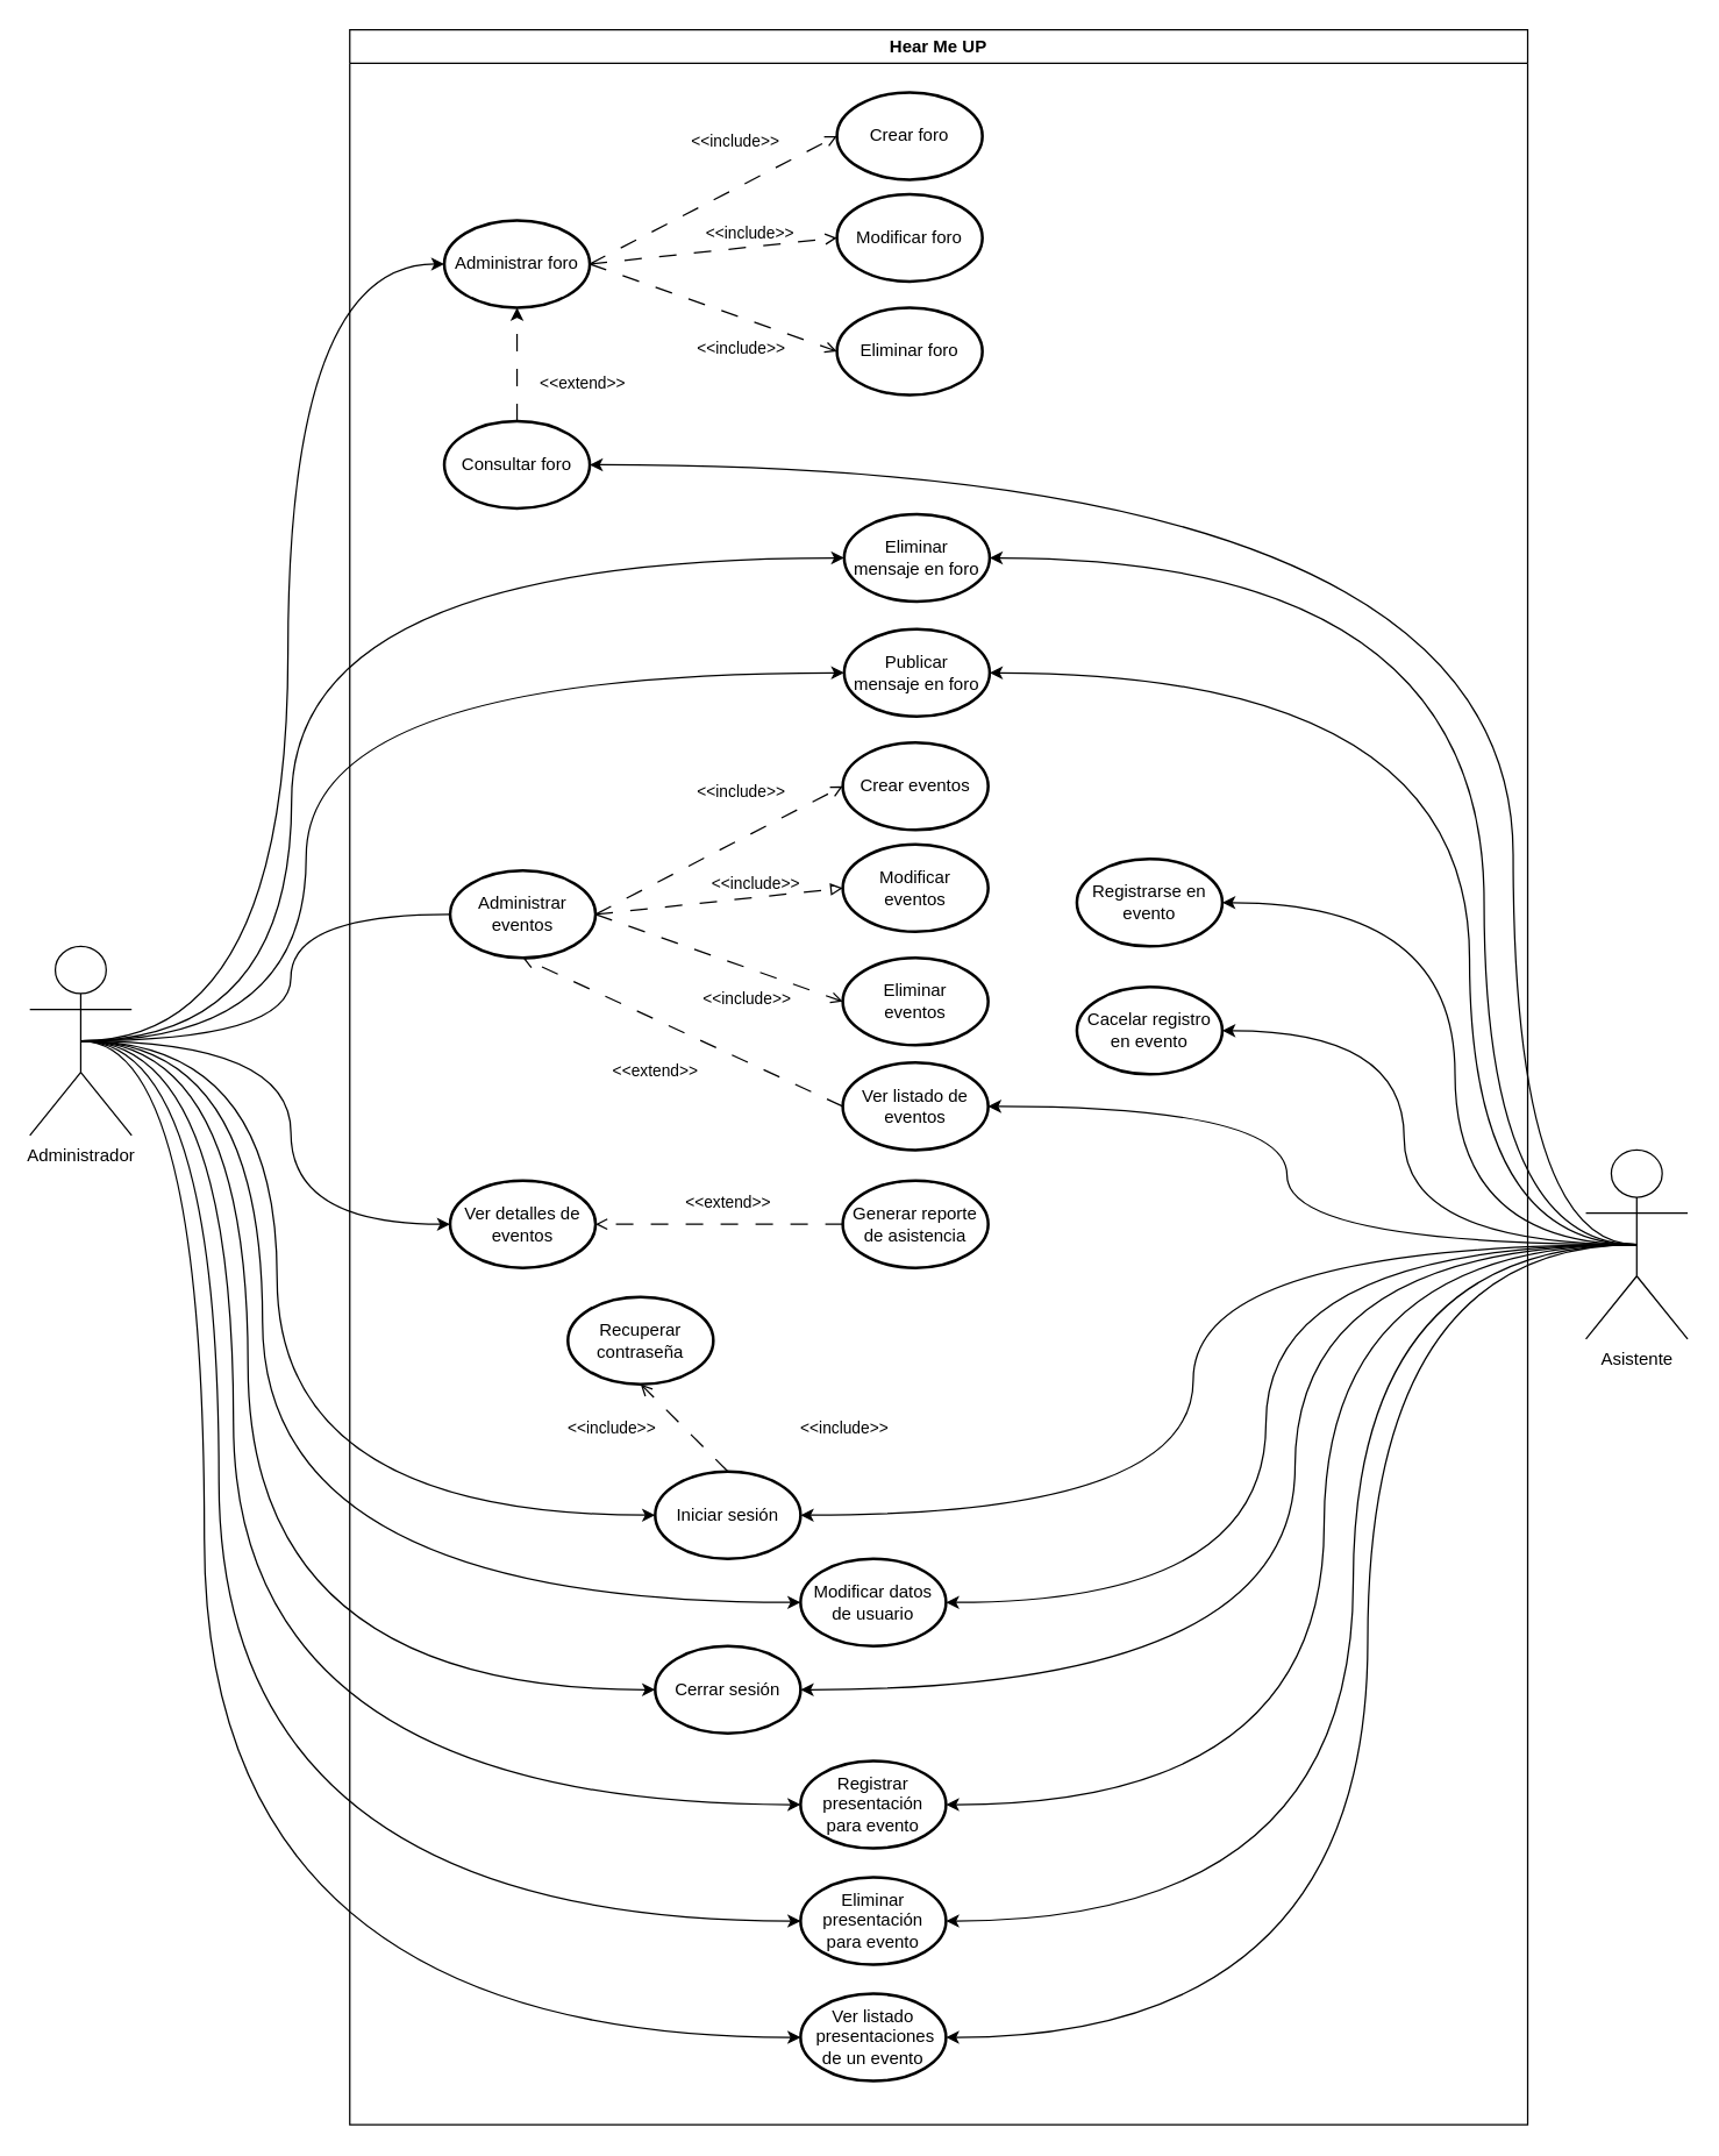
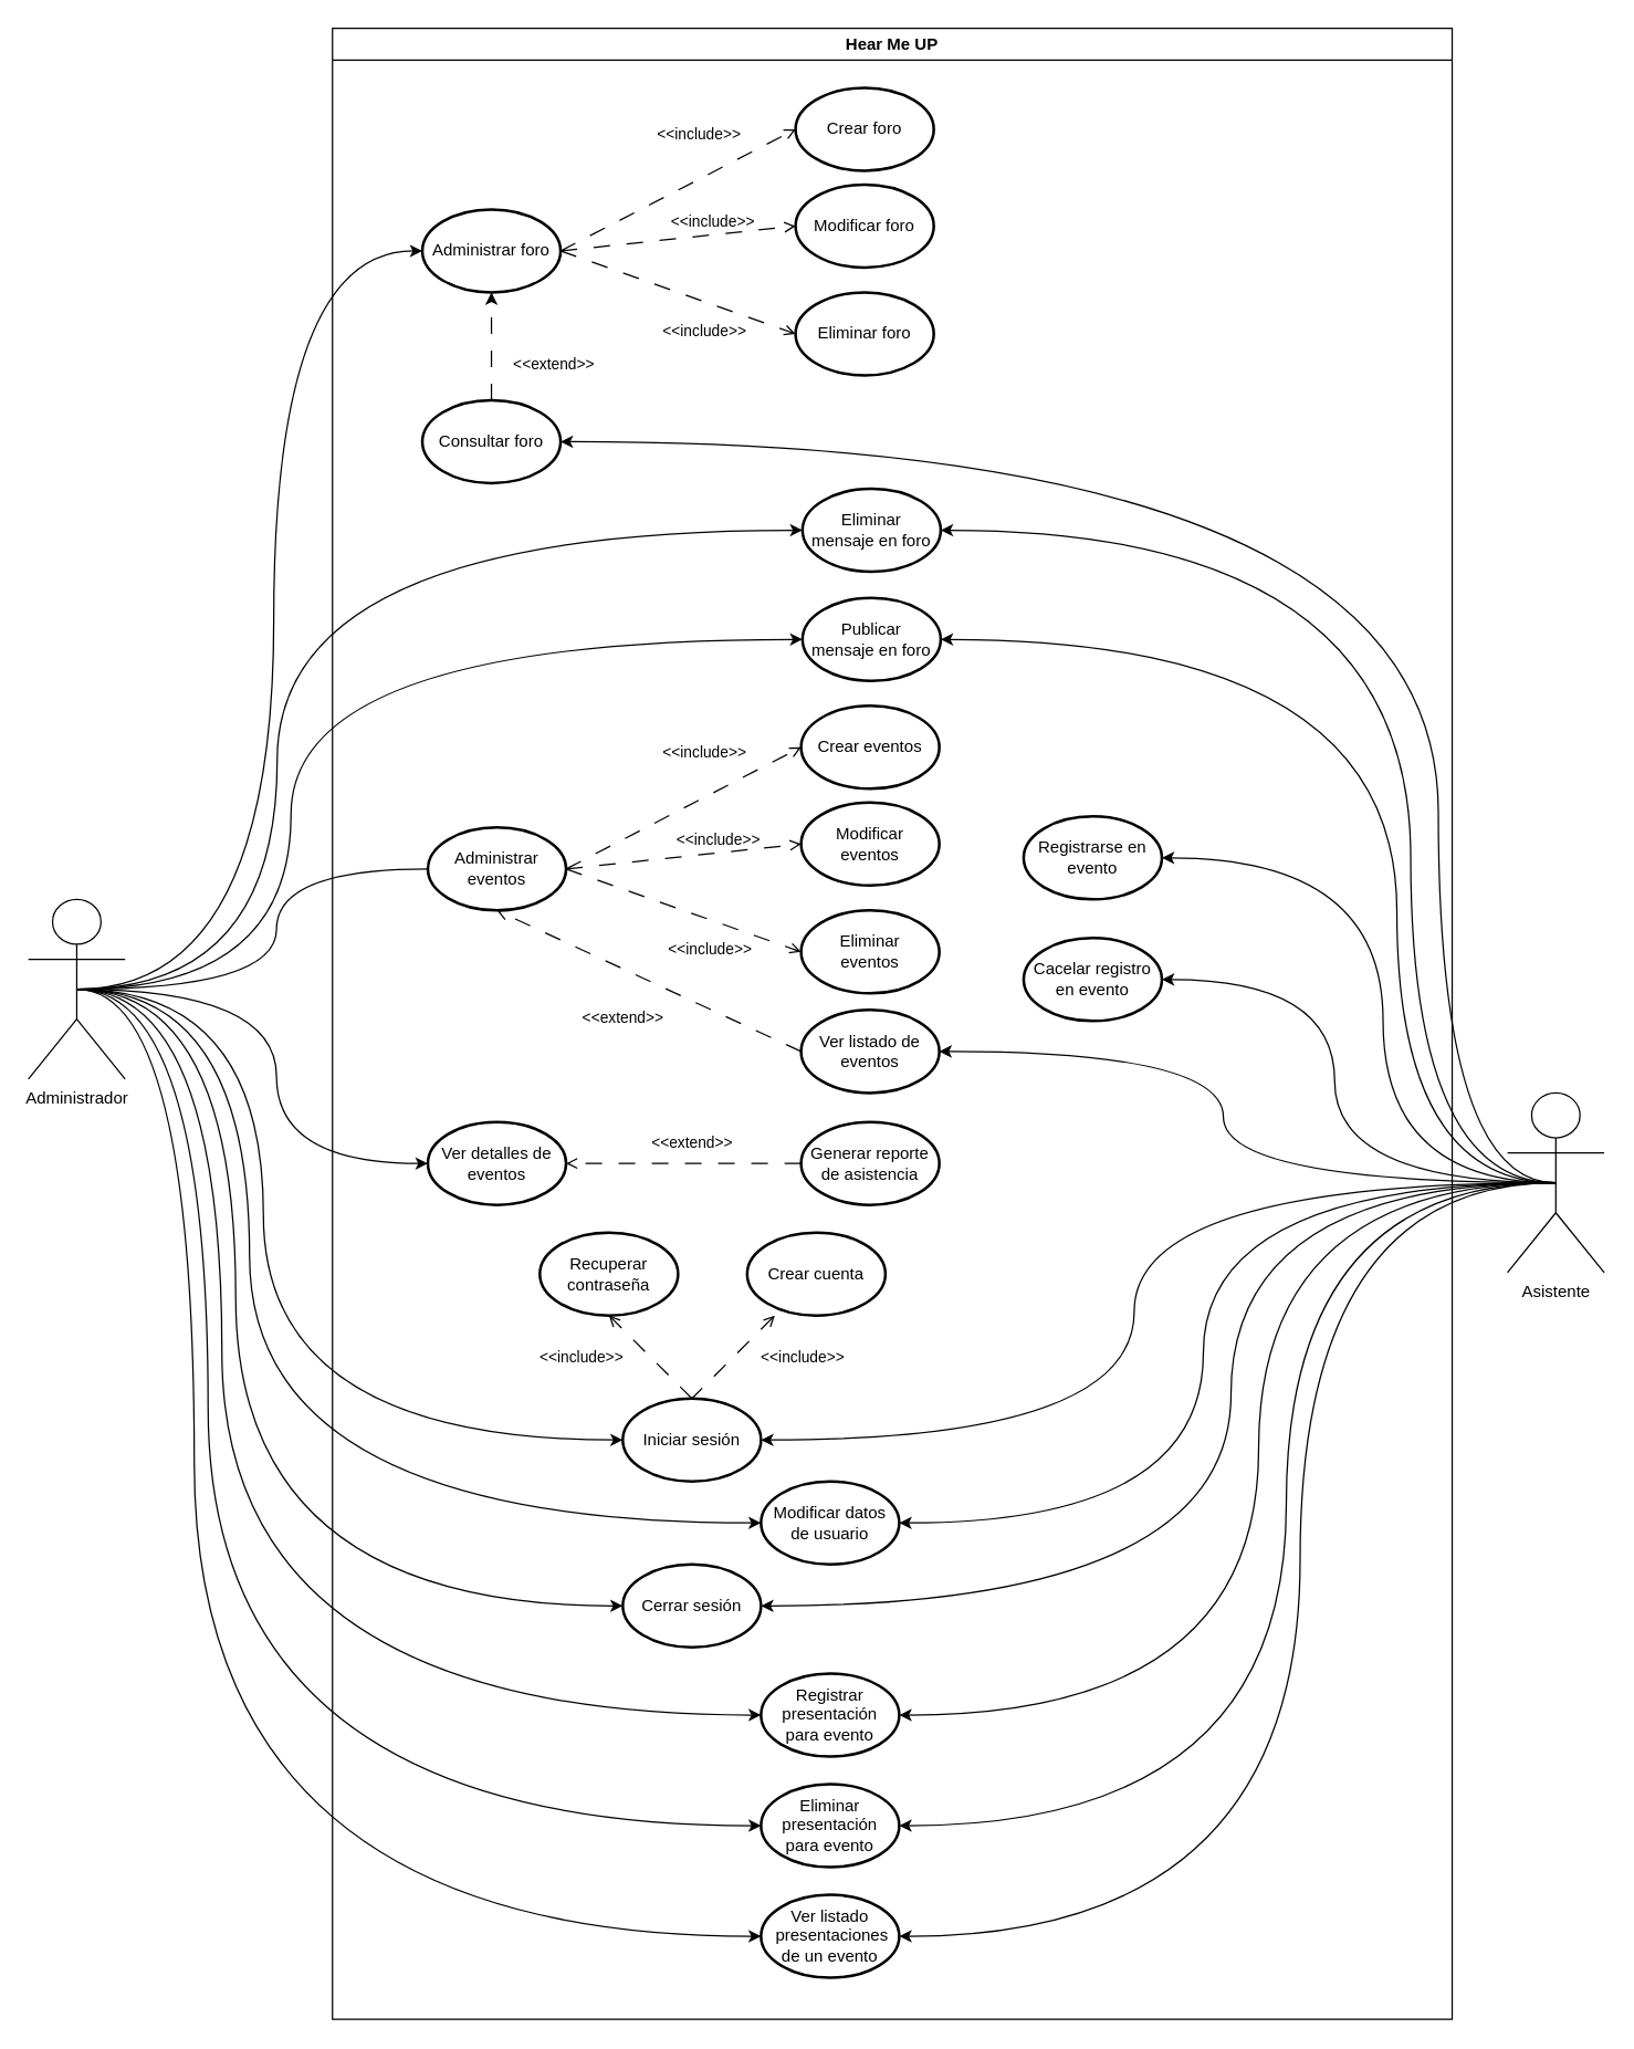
- <mxCell id="40" value="&amp;lt;&amp;lt;include&amp;gt;&amp;gt;" style="endArrow=block;html=1;rounded=0;align=center;verticalAlign=bottom;dashed=1;endFill=0;labelBackgroundColor=none;entryX=0;entryY=0.5;entryDx=0;entryDy=0;entryPerimeter=0;dashPattern=12 12;exitX=1;exitY=0.5;exitDx=0;exitDy=0;exitPerimeter=0;" parent="1" source="33" target="30" edge="1"><mxGeometry x="0.294" relative="1" as="geometry"><mxPoint x="439" y="678" as="sourcePoint" /><mxPoint x="589" y="568" as="targetPoint" /><mxPoint as="offset" /></mxGeometry></mxCell>
+ <mxCell id="40" value="&amp;lt;&amp;lt;include&amp;gt;&amp;gt;" style="endArrow=open;html=1;rounded=0;align=center;verticalAlign=bottom;dashed=1;endFill=0;labelBackgroundColor=none;entryX=0;entryY=0.5;entryDx=0;entryDy=0;entryPerimeter=0;dashPattern=12 12;exitX=1;exitY=0.5;exitDx=0;exitDy=0;exitPerimeter=0;" parent="1" source="33" target="30" edge="1"><mxGeometry x="0.294" relative="1" as="geometry"><mxPoint x="439" y="678" as="sourcePoint" /><mxPoint x="589" y="568" as="targetPoint" /><mxPoint as="offset" /></mxGeometry></mxCell>
+ <mxCell id="50" value="Crear cuenta" style="strokeWidth=2;html=1;shape=mxgraph.flowchart.start_1;whiteSpace=wrap;" parent="1" vertex="1"><mxGeometry x="540" y="891" width="100" height="60" as="geometry" /></mxCell>
+ <mxCell id="49" style="rounded=0;orthogonalLoop=1;jettySize=auto;html=1;entryX=0.5;entryY=0;entryDx=0;entryDy=0;entryPerimeter=0;endArrow=none;endFill=0;dashed=1;dashPattern=12 12;startArrow=open;startFill=0;" parent="1" source="50" target="48" edge="1"><mxGeometry relative="1" as="geometry" /></mxCell>
